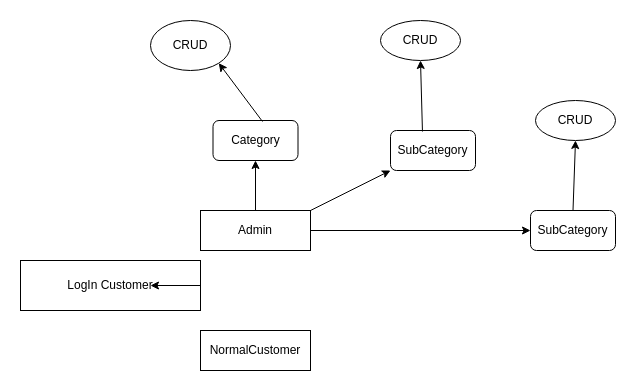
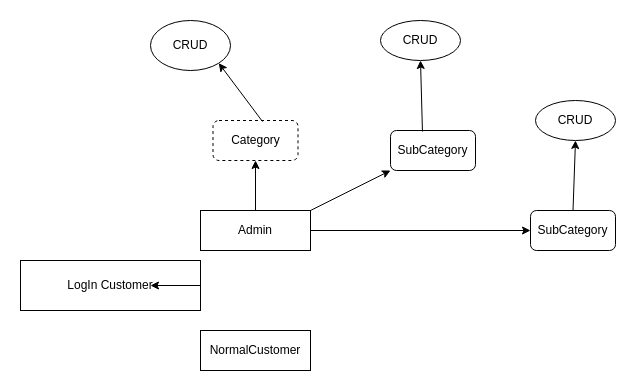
- <mxCell id="7" value="Category" style="rounded=1;whiteSpace=wrap;html=1;" vertex="1" parent="1"><mxGeometry x="212.5" y="120" width="85" height="40" as="geometry" /></mxCell>
+ <mxCell id="7" value="Category" style="rounded=1;whiteSpace=wrap;html=1;dashed=1;" vertex="1" parent="1"><mxGeometry x="212.5" y="120" width="85" height="40" as="geometry" /></mxCell>
